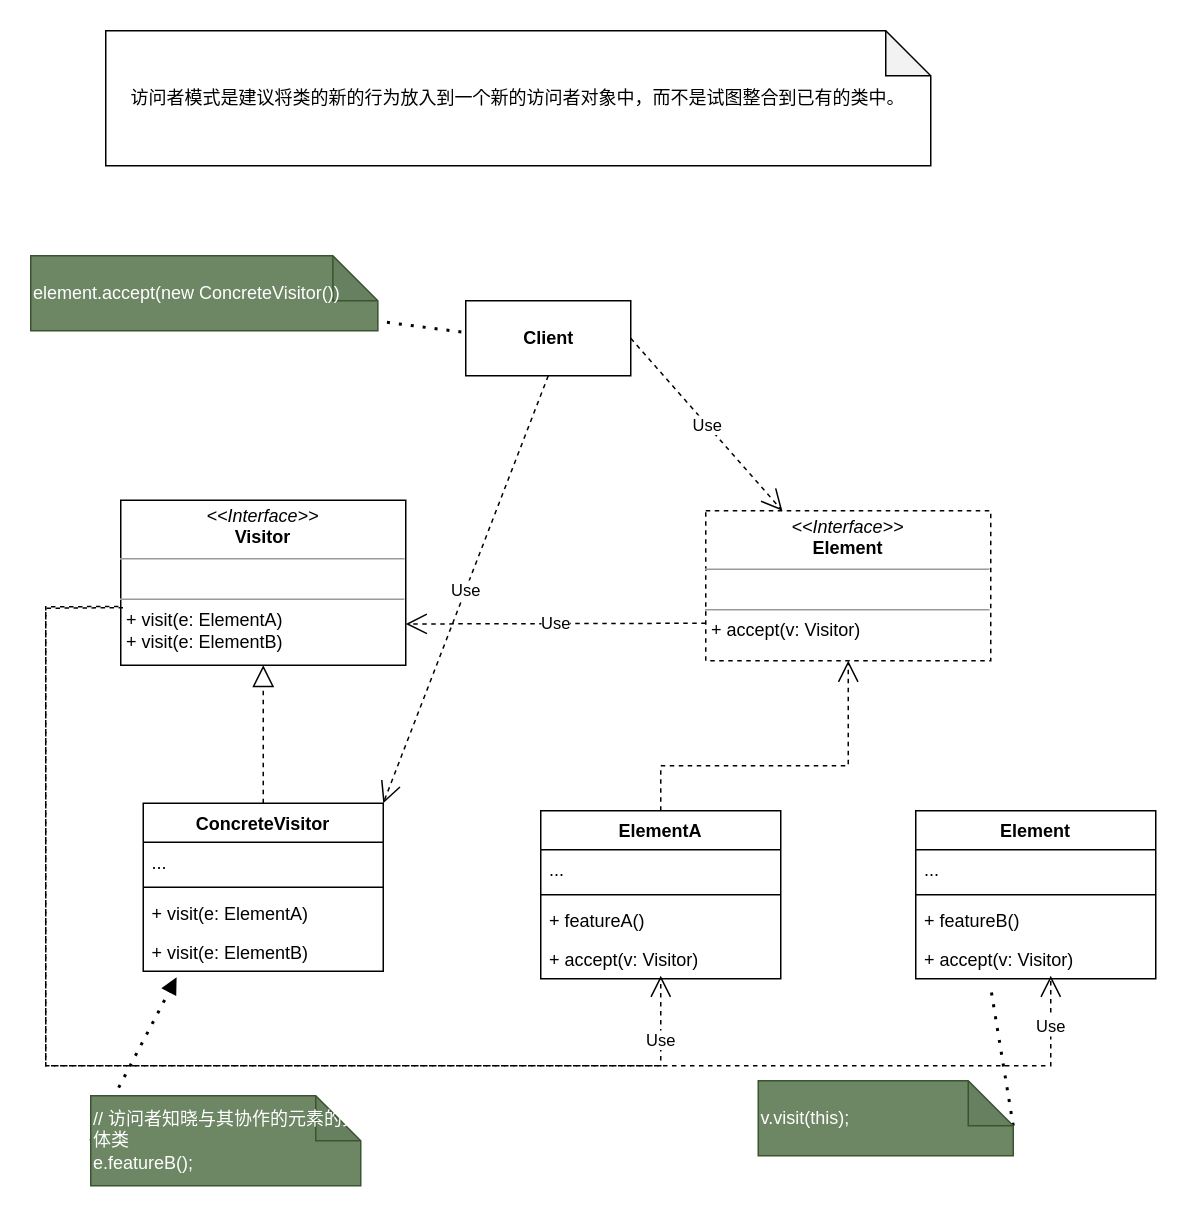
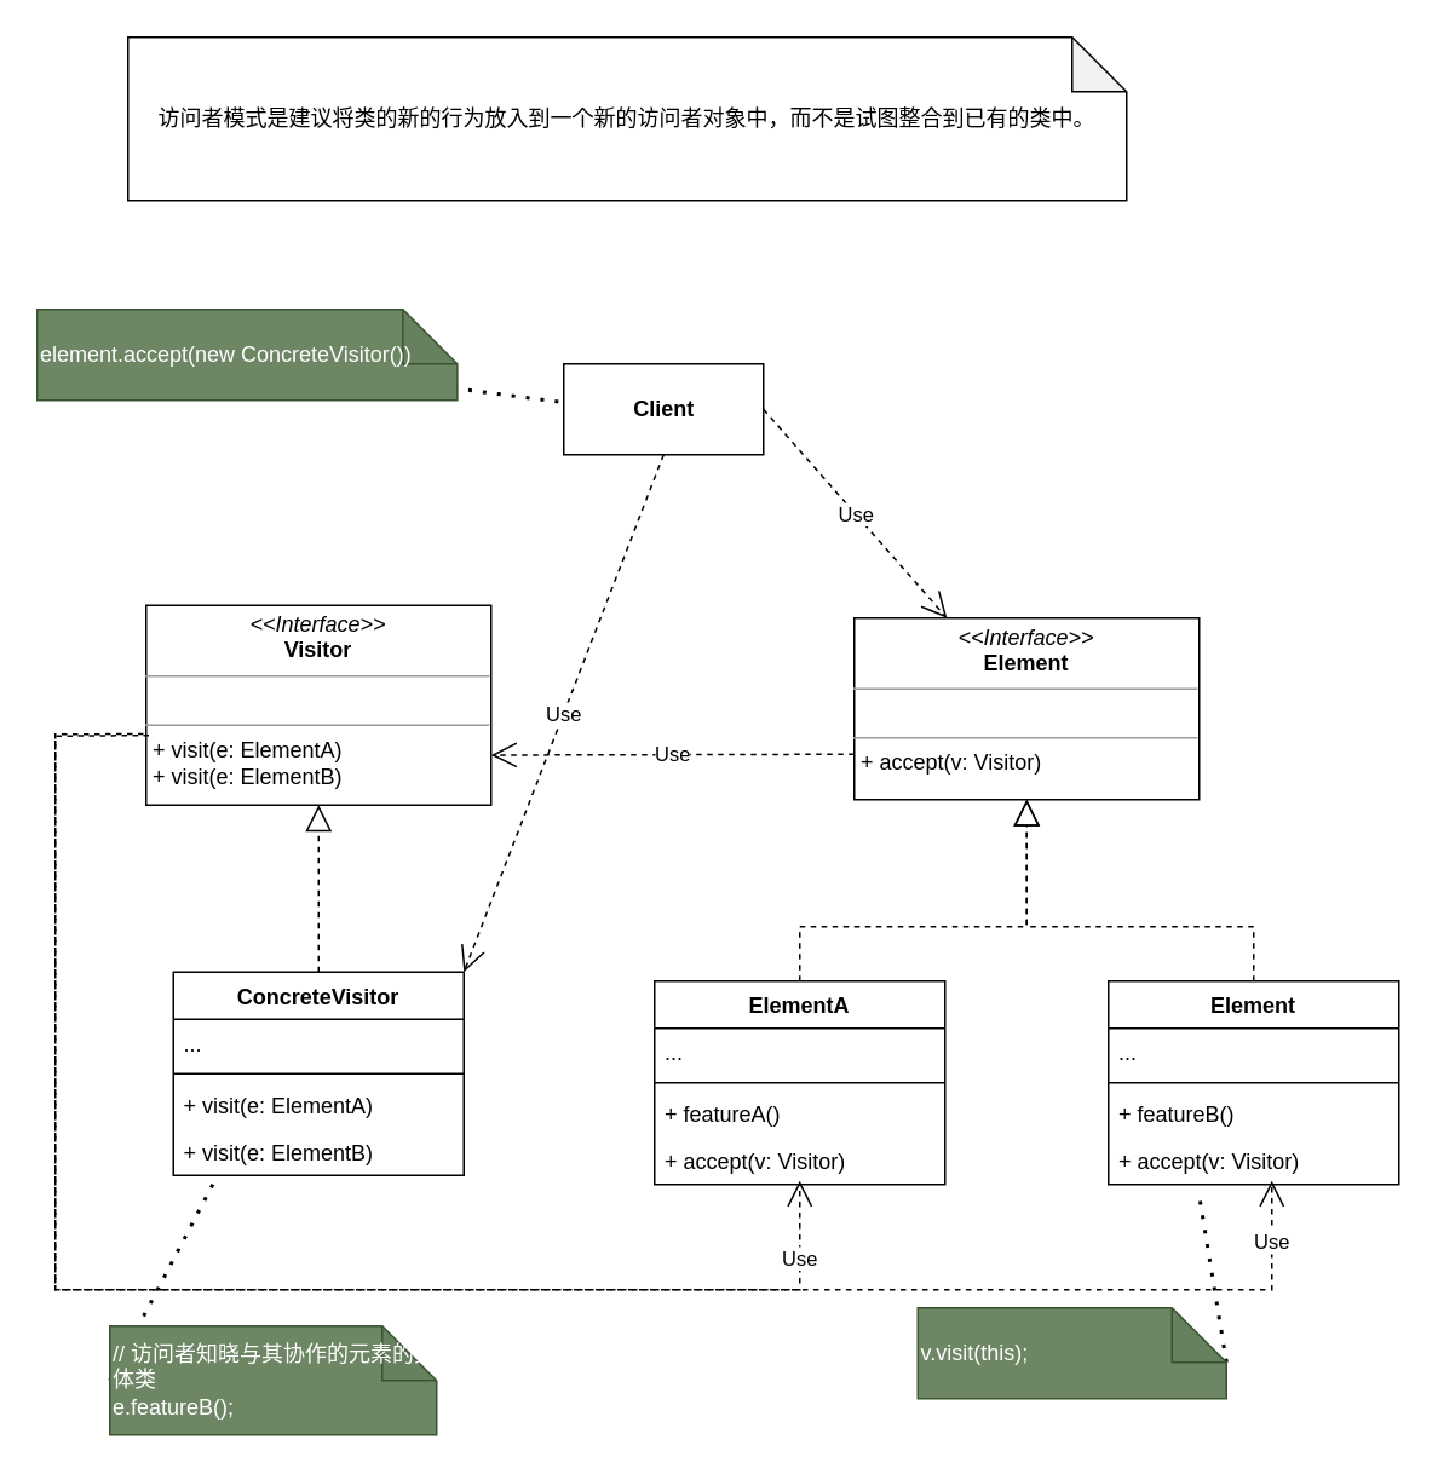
- <mxCell id="3" value="&lt;p style=&quot;margin:0px;margin-top:4px;text-align:center;&quot;&gt;&lt;i&gt;&amp;lt;&amp;lt;Interface&amp;gt;&amp;gt;&lt;/i&gt;&lt;br&gt;&lt;b&gt;Element&lt;/b&gt;&lt;/p&gt;&lt;hr size=&quot;1&quot;&gt;&lt;p style=&quot;margin:0px;margin-left:4px;&quot;&gt;&lt;br&gt;&lt;/p&gt;&lt;hr size=&quot;1&quot;&gt;&lt;p style=&quot;margin:0px;margin-left:4px;&quot;&gt;+ accept(v: Visitor)&lt;/p&gt;" style="verticalAlign=top;align=left;overflow=fill;fontSize=12;fontFamily=Helvetica;html=1;dashed=1;" vertex="1" parent="1"><mxGeometry x="470" y="340" width="190" height="100" as="geometry" /></mxCell>
+ <mxCell id="3" value="&lt;p style=&quot;margin:0px;margin-top:4px;text-align:center;&quot;&gt;&lt;i&gt;&amp;lt;&amp;lt;Interface&amp;gt;&amp;gt;&lt;/i&gt;&lt;br&gt;&lt;b&gt;Element&lt;/b&gt;&lt;/p&gt;&lt;hr size=&quot;1&quot;&gt;&lt;p style=&quot;margin:0px;margin-left:4px;&quot;&gt;&lt;br&gt;&lt;/p&gt;&lt;hr size=&quot;1&quot;&gt;&lt;p style=&quot;margin:0px;margin-left:4px;&quot;&gt;+ accept(v: Visitor)&lt;/p&gt;" style="verticalAlign=top;align=left;overflow=fill;fontSize=12;fontFamily=Helvetica;html=1;" vertex="1" parent="1"><mxGeometry x="470" y="340" width="190" height="100" as="geometry" /></mxCell>
- <mxCell id="21" value="" style="endArrow=open;dashed=1;endFill=0;endSize=12;html=1;rounded=0;exitX=0.5;exitY=0;exitDx=0;exitDy=0;entryX=0.5;entryY=1;entryDx=0;entryDy=0;" edge="1" parent="1" source="4" target="3"><mxGeometry width="160" relative="1" as="geometry"><mxPoint x="510" y="490" as="sourcePoint" /><mxPoint x="670" y="490" as="targetPoint" /><Array as="points"><mxPoint x="440" y="510" /><mxPoint x="565" y="510" /></Array></mxGeometry></mxCell>
+ <mxCell id="21" value="" style="endArrow=block;dashed=1;endFill=0;endSize=12;html=1;rounded=0;exitX=0.5;exitY=0;exitDx=0;exitDy=0;entryX=0.5;entryY=1;entryDx=0;entryDy=0;" edge="1" parent="1" source="4" target="3"><mxGeometry width="160" relative="1" as="geometry"><mxPoint x="510" y="490" as="sourcePoint" /><mxPoint x="670" y="490" as="targetPoint" /><Array as="points"><mxPoint x="440" y="510" /><mxPoint x="565" y="510" /></Array></mxGeometry></mxCell>
+ <mxCell id="22" value="" style="endArrow=block;dashed=1;endFill=0;endSize=12;html=1;rounded=0;exitX=0.5;exitY=0;exitDx=0;exitDy=0;entryX=0.5;entryY=1;entryDx=0;entryDy=0;" edge="1" parent="1" source="10" target="3"><mxGeometry width="160" relative="1" as="geometry"><mxPoint x="550" y="545" as="sourcePoint" /><mxPoint x="560" y="440" as="targetPoint" /><Array as="points"><mxPoint x="690" y="510" /><mxPoint x="565" y="510" /></Array></mxGeometry></mxCell>
- <mxCell id="31" value="" style="endArrow=block;dashed=1;html=1;dashPattern=1 3;strokeWidth=2;rounded=0;entryX=0.139;entryY=1.154;entryDx=0;entryDy=0;entryPerimeter=0;exitX=0;exitY=0.5;exitDx=0;exitDy=0;exitPerimeter=0;" edge="1" source="32" parent="1" target="19"><mxGeometry width="50" height="50" relative="1" as="geometry"><mxPoint x="156.4" y="781.79" as="sourcePoint" /><mxPoint x="120" y="740" as="targetPoint" /></mxGeometry></mxCell>
+ <mxCell id="31" value="" style="endArrow=none;dashed=1;html=1;dashPattern=1 3;strokeWidth=2;rounded=0;entryX=0.139;entryY=1.154;entryDx=0;entryDy=0;entryPerimeter=0;exitX=0;exitY=0.5;exitDx=0;exitDy=0;exitPerimeter=0;" edge="1" source="32" parent="1" target="19"><mxGeometry width="50" height="50" relative="1" as="geometry"><mxPoint x="156.4" y="781.79" as="sourcePoint" /><mxPoint x="120" y="740" as="targetPoint" /></mxGeometry></mxCell>
